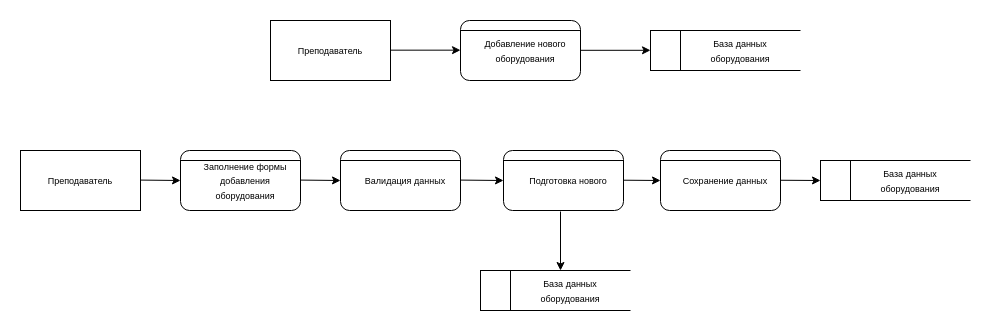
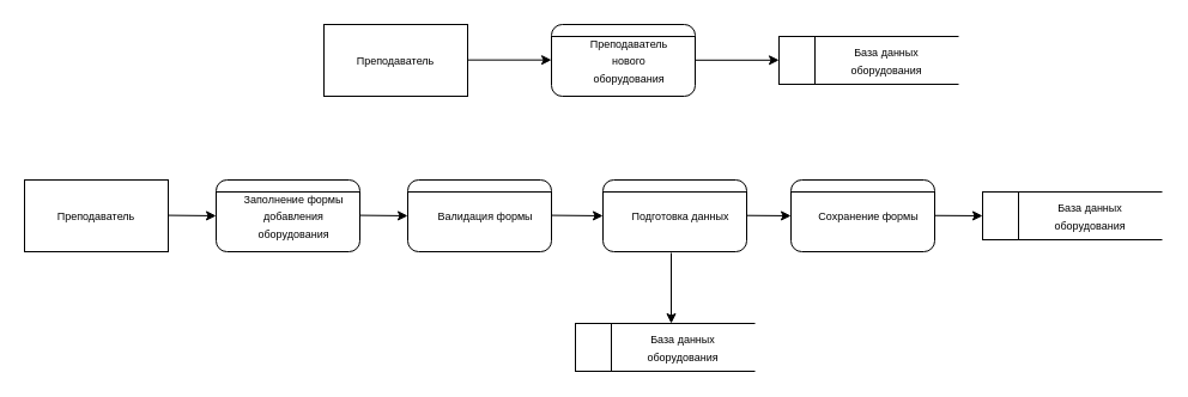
- <mxCell id="5" value="&lt;font style=&quot;font-size: 9px;&quot;&gt;Добавление нового оборудования&lt;/font&gt;" style="text;html=1;align=center;verticalAlign=middle;whiteSpace=wrap;rounded=0;" vertex="1" parent="2"><mxGeometry x="20" y="15" width="90" height="30" as="geometry" /></mxCell>
+ <mxCell id="5" value="&lt;font style=&quot;font-size: 9px;&quot;&gt;Преподаватель нового оборудования&lt;/font&gt;" style="text;html=1;align=center;verticalAlign=middle;whiteSpace=wrap;rounded=0;" vertex="1" parent="2"><mxGeometry x="20" y="15" width="90" height="30" as="geometry" /></mxCell>
- <mxCell id="23" value="&lt;font style=&quot;font-size: 9px;&quot;&gt;Валидация данных&lt;/font&gt;" style="text;html=1;align=center;verticalAlign=middle;whiteSpace=wrap;rounded=0;" vertex="1" parent="20"><mxGeometry x="20" y="15" width="90" height="30" as="geometry" /></mxCell>
+ <mxCell id="23" value="&lt;font style=&quot;font-size: 9px;&quot;&gt;Валидация формы&lt;/font&gt;" style="text;html=1;align=center;verticalAlign=middle;whiteSpace=wrap;rounded=0;" vertex="1" parent="20"><mxGeometry x="20" y="15" width="90" height="30" as="geometry" /></mxCell>
- <mxCell id="28" value="&lt;font style=&quot;font-size: 9px;&quot;&gt;Подготовка нового&lt;/font&gt;" style="text;html=1;align=center;verticalAlign=middle;whiteSpace=wrap;rounded=0;" vertex="1" parent="25"><mxGeometry x="20" y="15" width="90" height="30" as="geometry" /></mxCell>
+ <mxCell id="28" value="&lt;font style=&quot;font-size: 9px;&quot;&gt;Подготовка данных&lt;/font&gt;" style="text;html=1;align=center;verticalAlign=middle;whiteSpace=wrap;rounded=0;" vertex="1" parent="25"><mxGeometry x="20" y="15" width="90" height="30" as="geometry" /></mxCell>
- <mxCell id="39" value="&lt;font style=&quot;font-size: 9px;&quot;&gt;Сохранение данных&lt;/font&gt;" style="text;html=1;align=center;verticalAlign=middle;whiteSpace=wrap;rounded=0;" vertex="1" parent="36"><mxGeometry x="20" y="15" width="90" height="30" as="geometry" /></mxCell>
+ <mxCell id="39" value="&lt;font style=&quot;font-size: 9px;&quot;&gt;Сохранение формы&lt;/font&gt;" style="text;html=1;align=center;verticalAlign=middle;whiteSpace=wrap;rounded=0;" vertex="1" parent="36"><mxGeometry x="20" y="15" width="90" height="30" as="geometry" /></mxCell>
